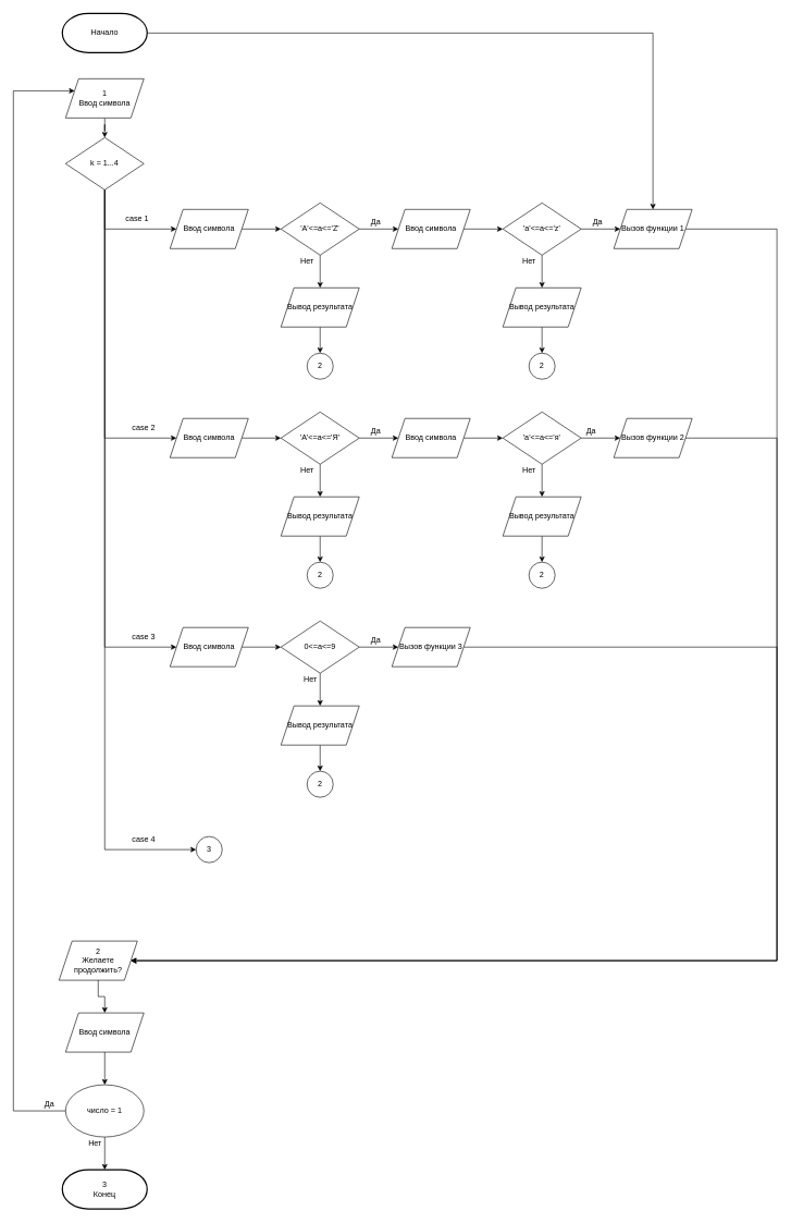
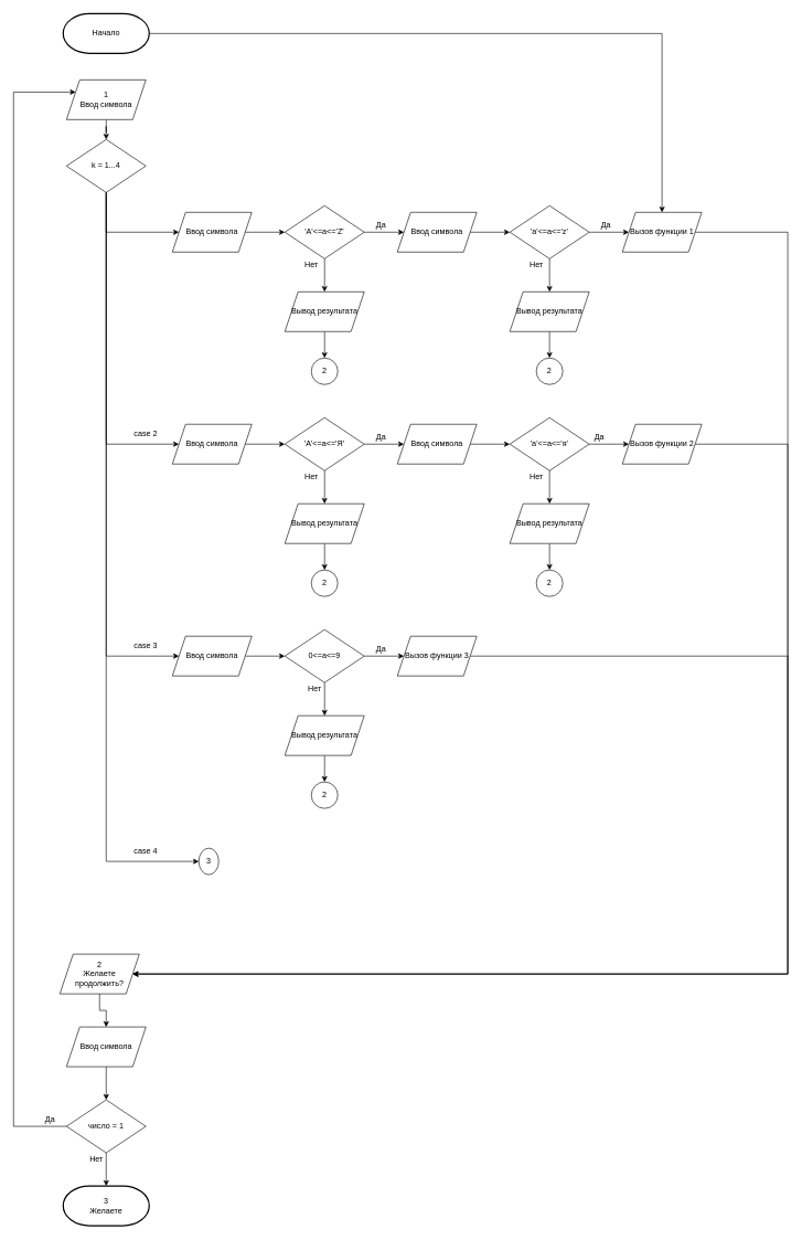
- <mxCell id="78" value="case 1" style="text;html=1;strokeColor=none;fillColor=none;align=center;verticalAlign=middle;whiteSpace=wrap;rounded=0;" parent="1" vertex="1"><mxGeometry x="180" y="320" width="60" height="30" as="geometry" /></mxCell>
- <mxCell id="55" value="3" style="ellipse;whiteSpace=wrap;html=1;aspect=fixed;" parent="1" vertex="1"><mxGeometry x="300" y="1280" width="40" height="40" as="geometry" /></mxCell>
+ <mxCell id="55" value="3" style="ellipse;whiteSpace=wrap;html=1;aspect=fixed;" parent="1" vertex="1"><mxGeometry x="300" y="1280" width="30" height="40" as="geometry" /></mxCell>
- <mxCell id="64" value="число = 1" style="ellipse;whiteSpace=wrap;html=1;" parent="1" vertex="1"><mxGeometry x="100" y="1660" width="120" height="80" as="geometry" /></mxCell>
+ <mxCell id="64" value="число = 1" style="rhombus;whiteSpace=wrap;html=1;" parent="1" vertex="1"><mxGeometry x="100" y="1660" width="120" height="80" as="geometry" /></mxCell>
- <mxCell id="65" value="3&lt;br&gt;Конец" style="strokeWidth=2;html=1;shape=mxgraph.flowchart.terminator;whiteSpace=wrap;" parent="1" vertex="1"><mxGeometry x="95" y="1790" width="130" height="60" as="geometry" /></mxCell>
+ <mxCell id="65" value="3&lt;br&gt;Желаете" style="strokeWidth=2;html=1;shape=mxgraph.flowchart.terminator;whiteSpace=wrap;" parent="1" vertex="1"><mxGeometry x="95" y="1790" width="130" height="60" as="geometry" /></mxCell>
